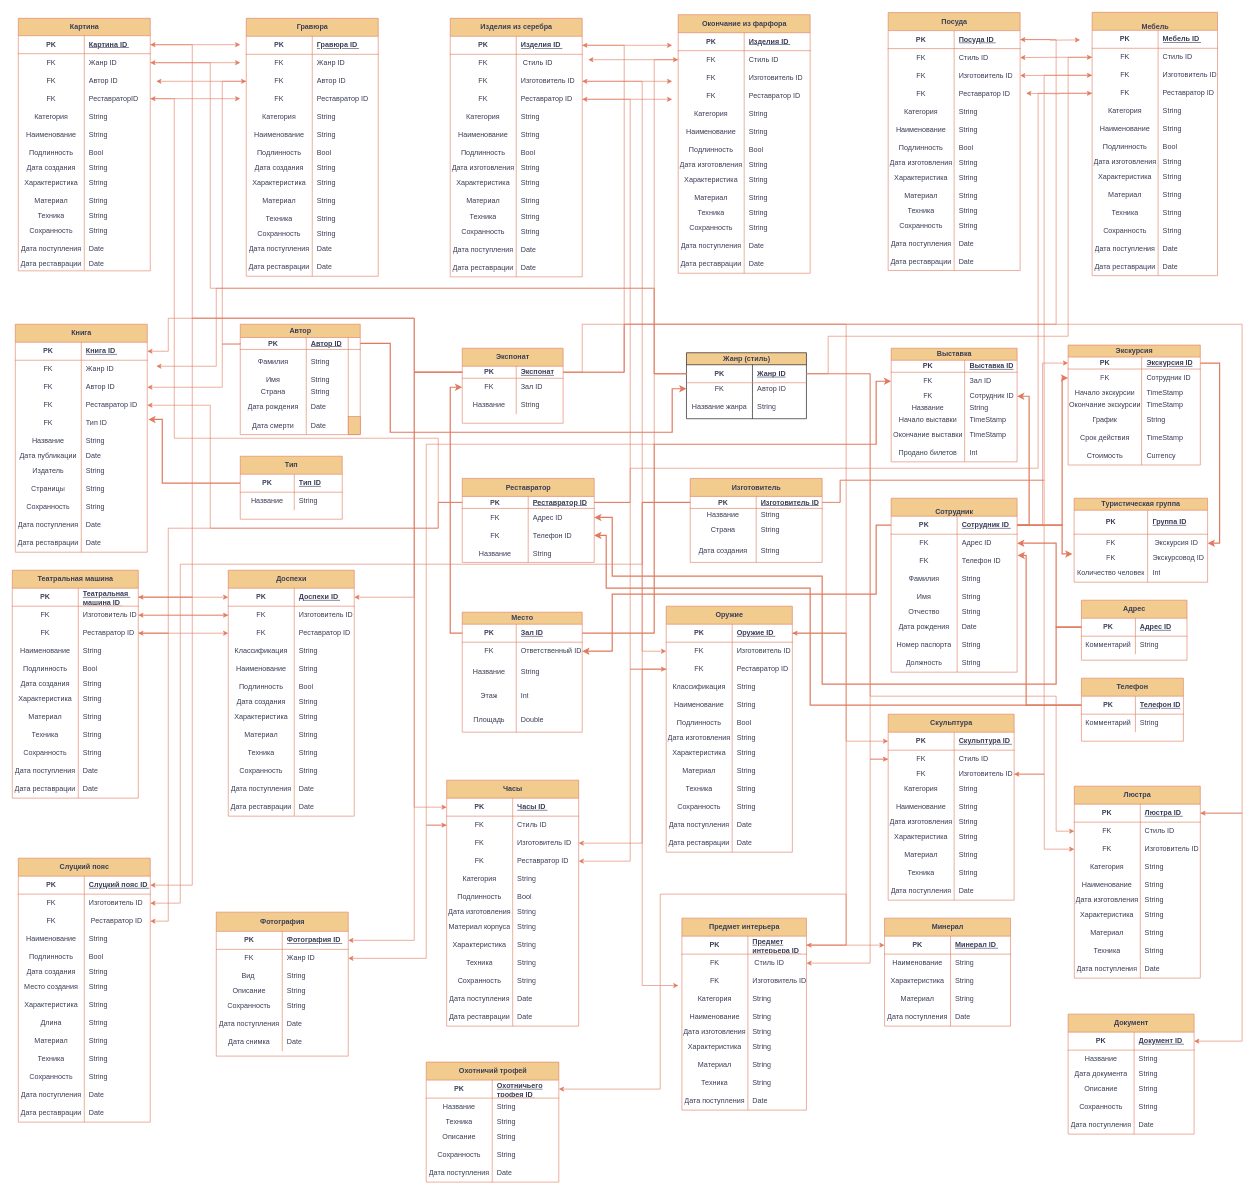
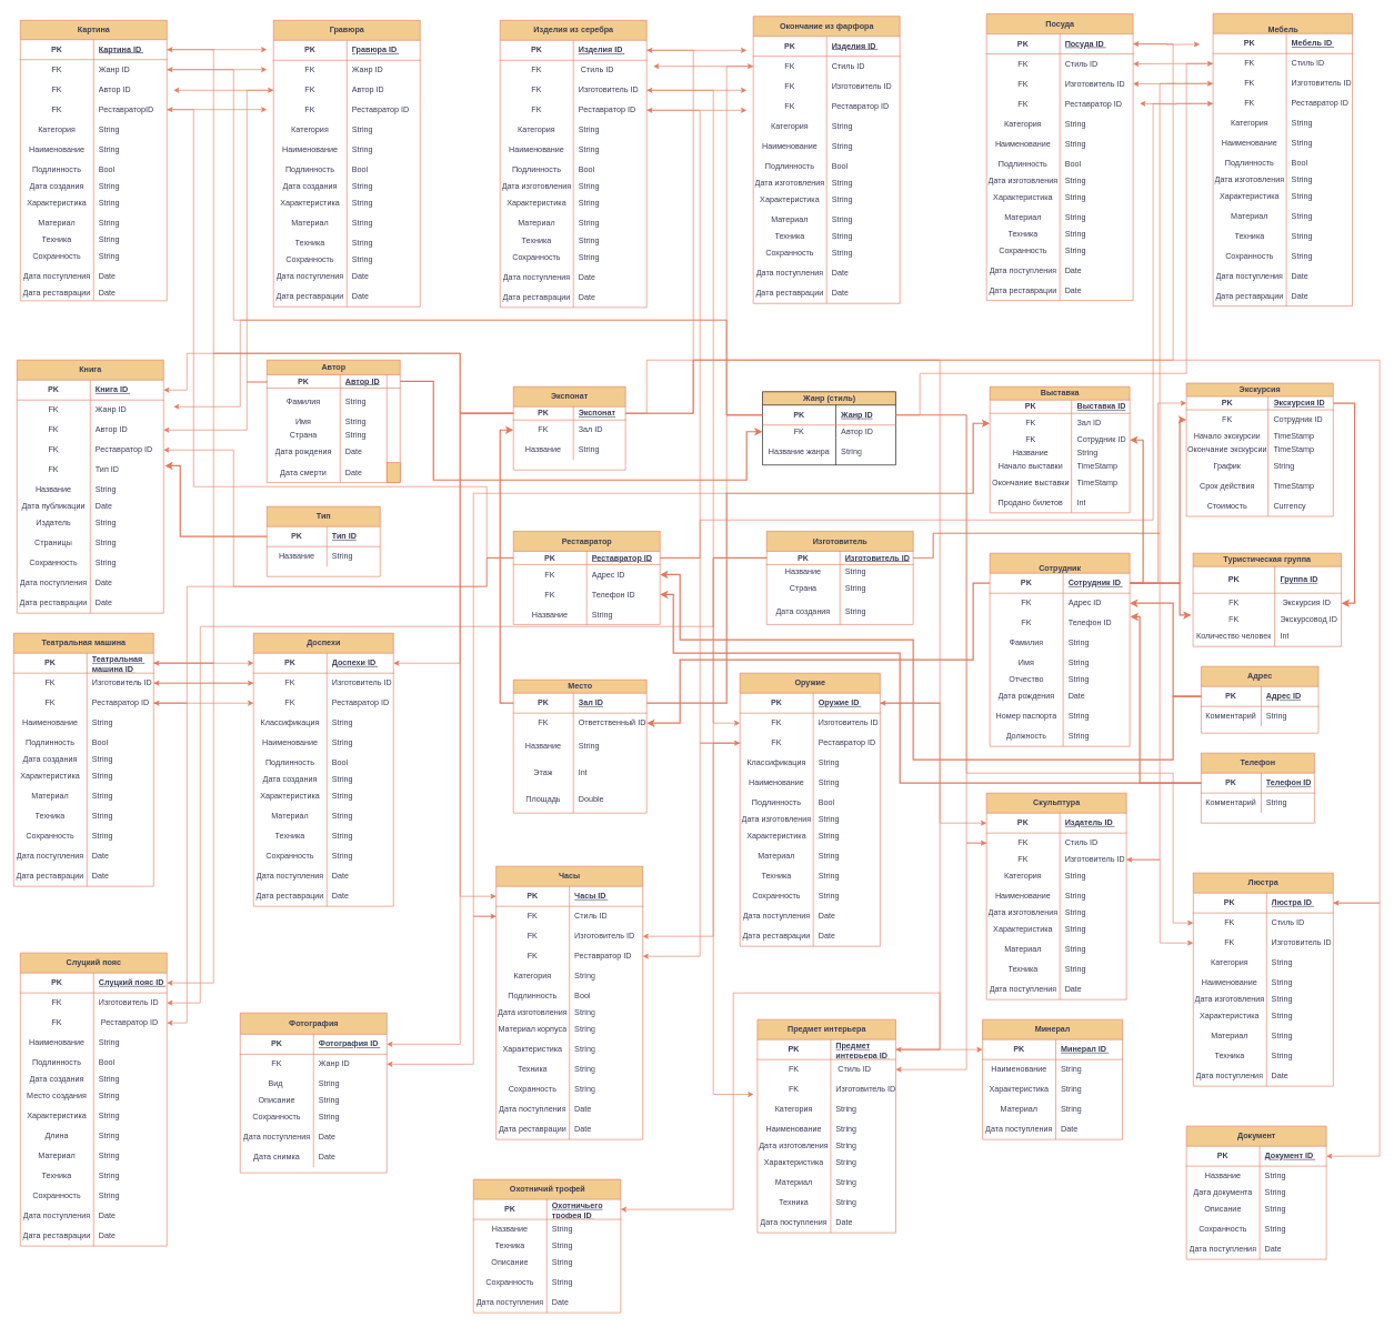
- <mxCell id="710" value="Скульптура ID&amp;nbsp;" style="shape=partialRectangle;connectable=0;fillColor=none;top=0;left=0;bottom=0;right=0;align=left;spacingLeft=6;fontStyle=5;overflow=hidden;whiteSpace=wrap;html=1;labelBackgroundColor=none;strokeColor=#E07A5F;fontColor=#393C56;" parent="708" vertex="1"><mxGeometry x="110" width="100" height="30" as="geometry"><mxRectangle width="100" height="30" as="alternateBounds" /></mxGeometry></mxCell>
+ <mxCell id="710" value="Издатель ID&amp;nbsp;" style="shape=partialRectangle;connectable=0;fillColor=none;top=0;left=0;bottom=0;right=0;align=left;spacingLeft=6;fontStyle=5;overflow=hidden;whiteSpace=wrap;html=1;labelBackgroundColor=none;strokeColor=#E07A5F;fontColor=#393C56;" parent="708" vertex="1"><mxGeometry x="110" width="100" height="30" as="geometry"><mxRectangle width="100" height="30" as="alternateBounds" /></mxGeometry></mxCell>
